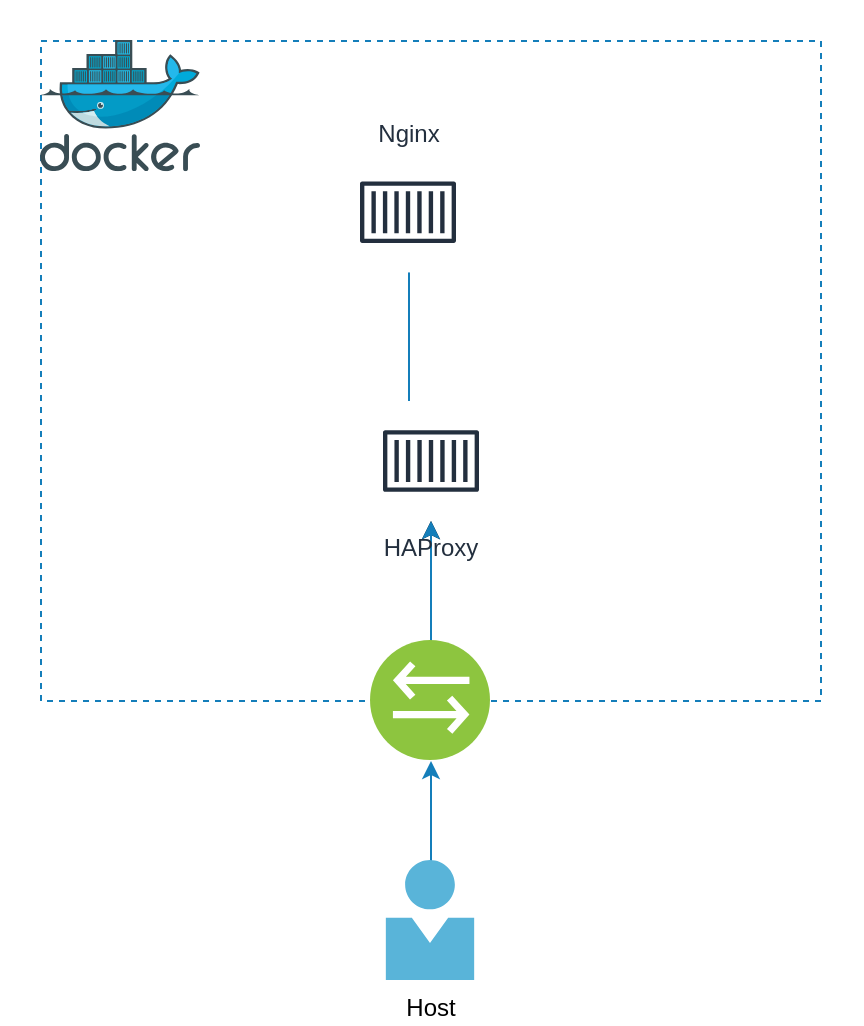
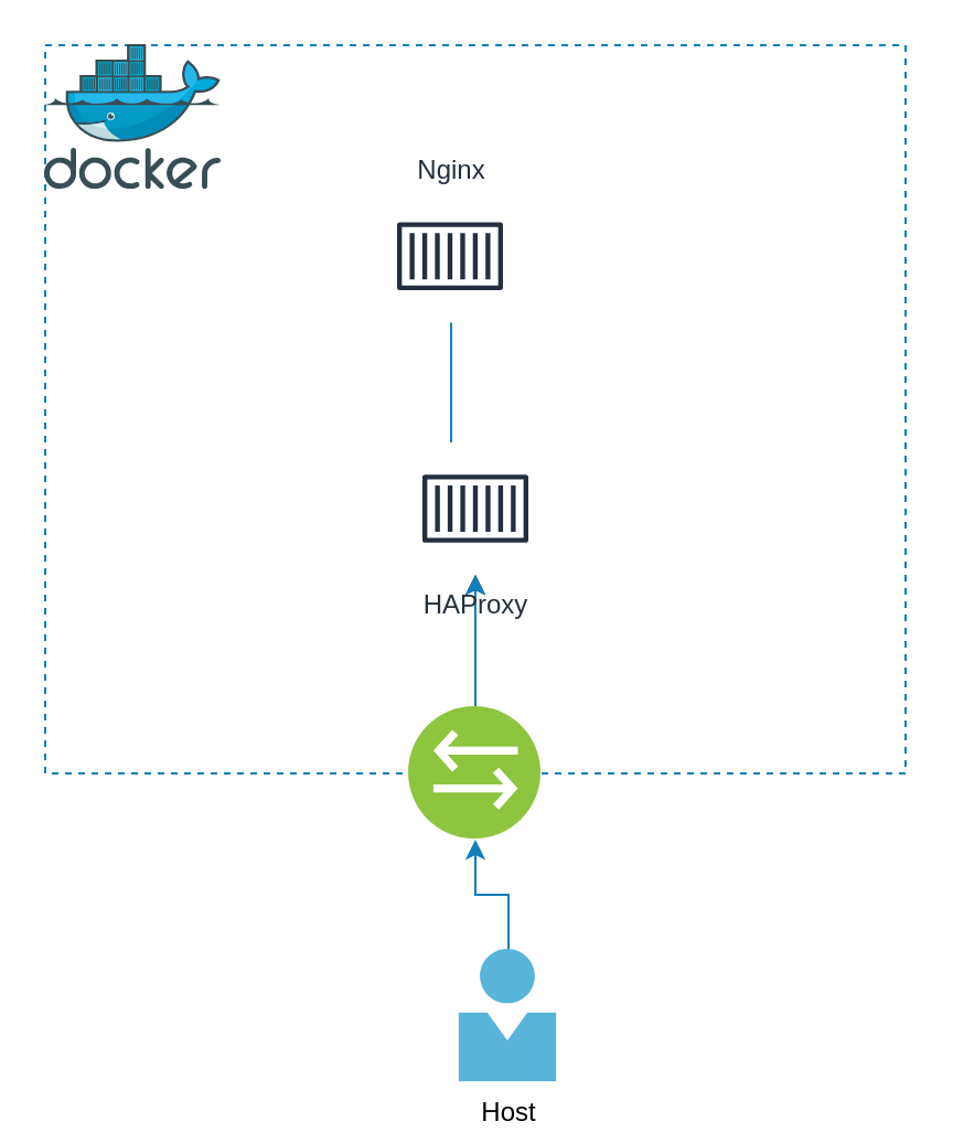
- <mxCell id="10" value="Nginx" style="sketch=0;outlineConnect=0;fontColor=#232F3E;gradientColor=none;strokeColor=#232F3E;fillColor=#ffffff;dashed=0;verticalLabelPosition=top;verticalAlign=bottom;align=center;html=1;fontSize=12;fontStyle=0;aspect=fixed;shape=mxgraph.aws4.resourceIcon;resIcon=mxgraph.aws4.container_1;labelPosition=center;" vertex="1" parent="1"><mxGeometry x="173.5" y="75.6" width="60" height="60" as="geometry" /></mxCell>
+ <mxCell id="10" value="Nginx" style="sketch=0;outlineConnect=0;fontColor=#232F3E;gradientColor=none;strokeColor=#232F3E;fillColor=#ffffff;dashed=0;verticalLabelPosition=top;verticalAlign=bottom;align=center;html=1;fontSize=12;fontStyle=0;aspect=fixed;shape=mxgraph.aws4.resourceIcon;resIcon=mxgraph.aws4.container_1;labelPosition=center;" vertex="1" parent="1"><mxGeometry x="173.5" y="85.6" width="60" height="60" as="geometry" /></mxCell>
- <mxCell id="8" value="Host" style="sketch=0;aspect=fixed;html=1;points=[];align=center;image;fontSize=12;image=img/lib/mscae/Person.svg;" vertex="1" parent="1"><mxGeometry x="192.8" y="430" width="44.4" height="60" as="geometry" /></mxCell>
+ <mxCell id="8" value="Host" style="sketch=0;aspect=fixed;html=1;points=[];align=center;image;fontSize=12;image=img/lib/mscae/Person.svg;" vertex="1" parent="1"><mxGeometry x="207.8" y="430" width="44.4" height="60" as="geometry" /></mxCell>
